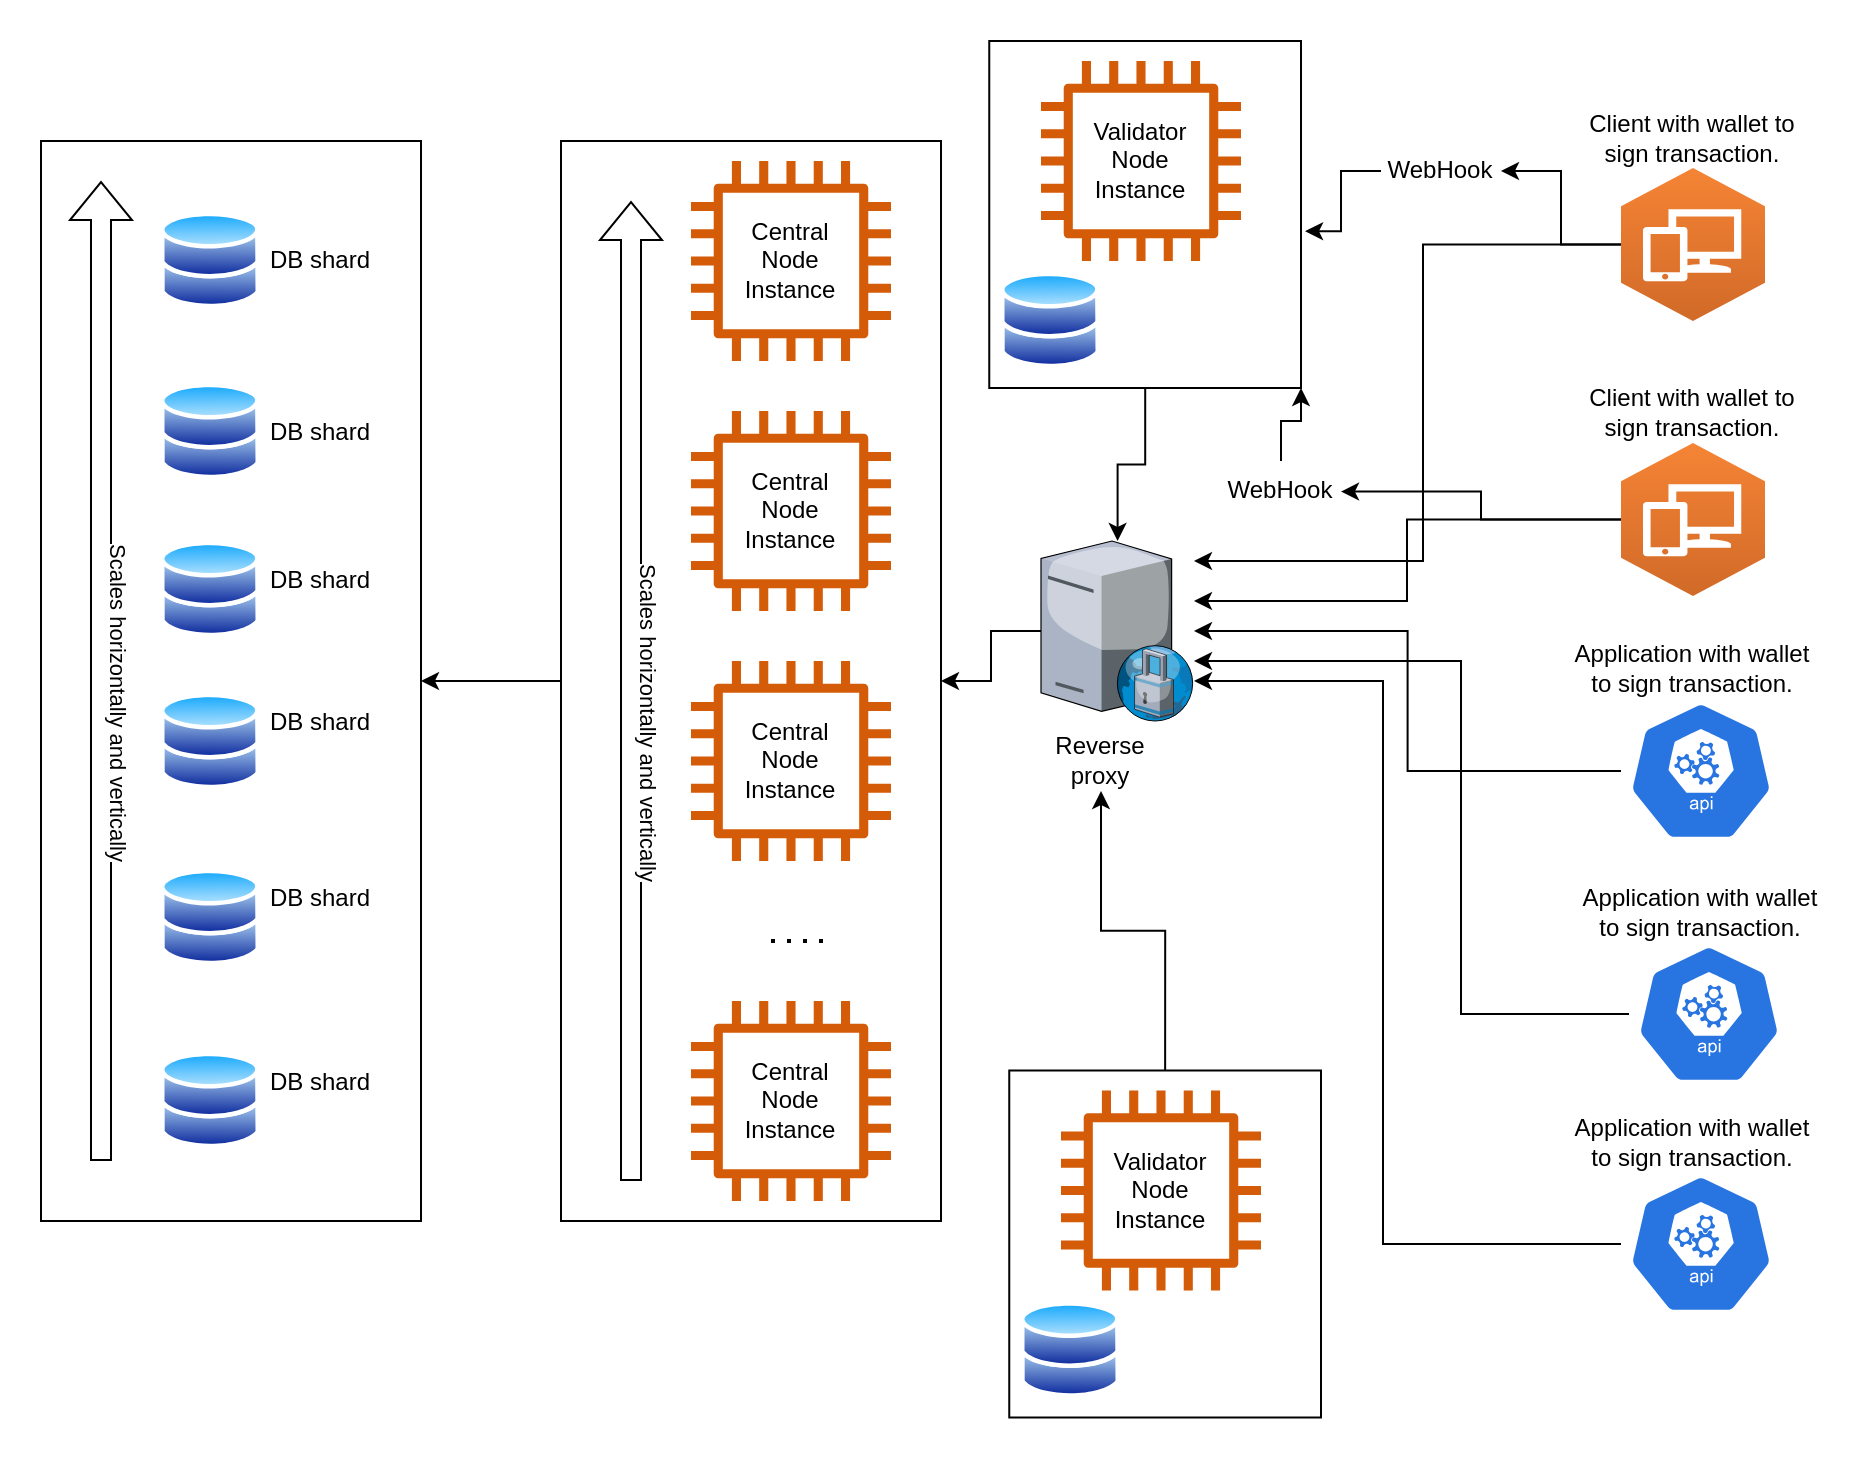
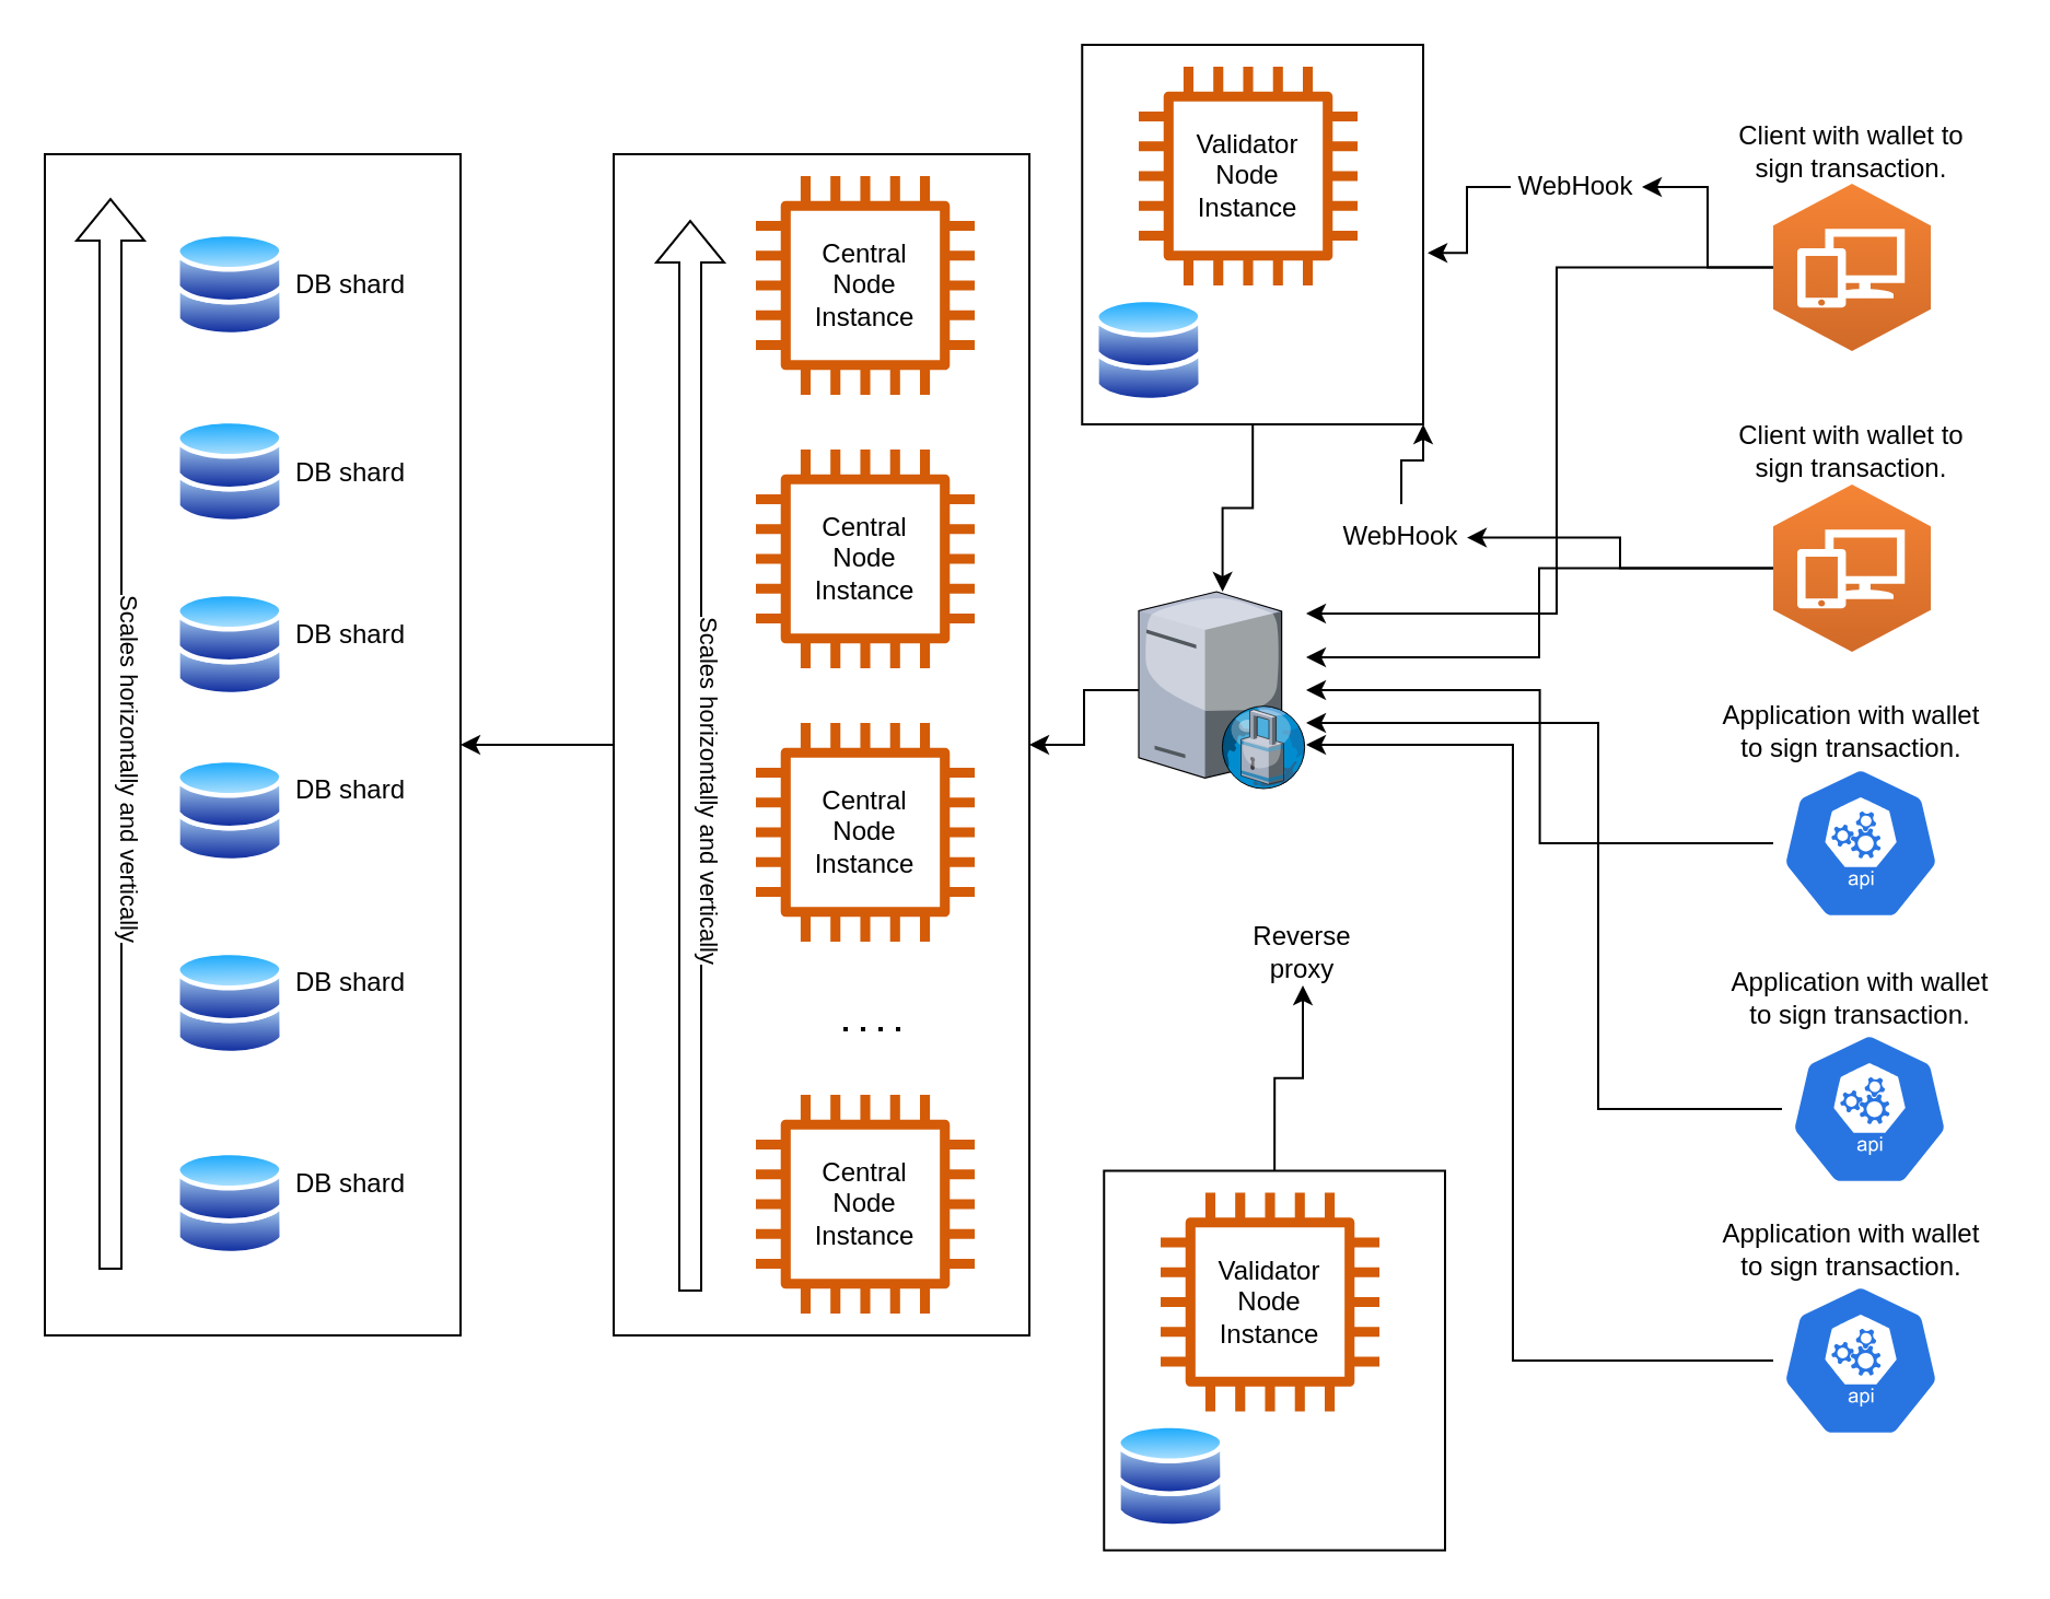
- <mxCell id="35" value="Reverse proxy" style="text;html=1;strokeColor=none;fillColor=none;align=center;verticalAlign=middle;whiteSpace=wrap;rounded=0;" vertex="1" parent="1"><mxGeometry x="520" y="365" width="60" height="30" as="geometry" /></mxCell>
+ <mxCell id="35" value="Reverse proxy" style="text;html=1;strokeColor=none;fillColor=none;align=center;verticalAlign=middle;whiteSpace=wrap;rounded=0;" vertex="1" parent="1"><mxGeometry x="565" y="420" width="60" height="30" as="geometry" /></mxCell>
